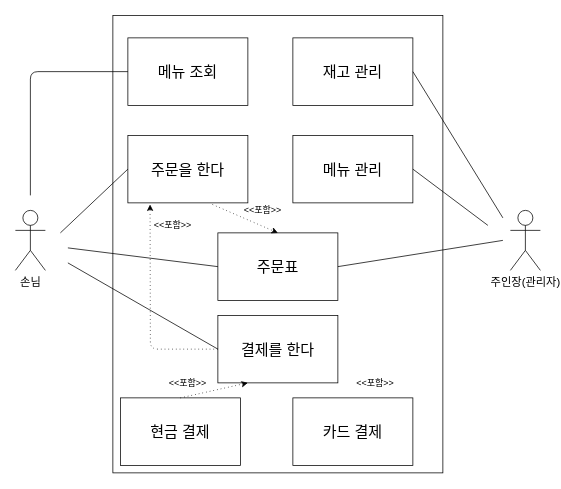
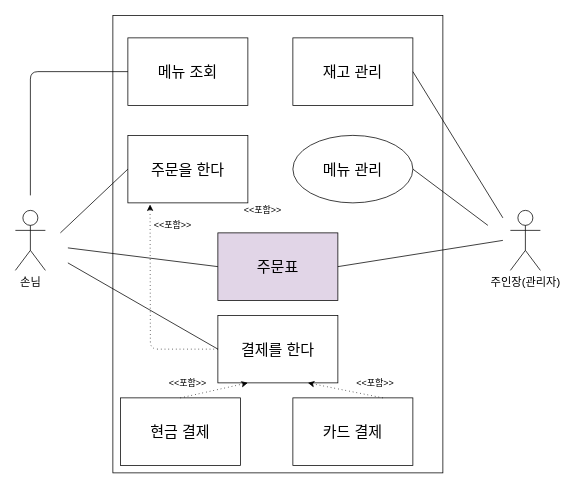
- <mxCell id="5" value="&lt;span style=&quot;font-size: 20px&quot;&gt;메뉴 관리&lt;/span&gt;" style="rounded=0;whiteSpace=wrap;html=1;flipH=0;flipV=1;" vertex="1" parent="1"><mxGeometry x="390" y="180" width="160" height="90" as="geometry" /></mxCell>
+ <mxCell id="5" value="&lt;span style=&quot;font-size: 20px&quot;&gt;메뉴 관리&lt;/span&gt;" style="ellipse;whiteSpace=wrap;html=1;flipH=0;flipV=1;" vertex="1" parent="1"><mxGeometry x="390" y="180" width="160" height="90" as="geometry" /></mxCell>
- <mxCell id="19" value="" style="endArrow=classic;html=1;entryX=0.5;entryY=0;entryDx=0;entryDy=0;exitX=0.705;exitY=1.024;exitDx=0;exitDy=0;exitPerimeter=0;dashed=1;dashPattern=1 4;" edge="1" parent="1" source="6" target="7"><mxGeometry width="50" height="50" relative="1" as="geometry"><mxPoint x="270" y="300" as="sourcePoint" /><mxPoint x="350" y="280" as="targetPoint" /></mxGeometry></mxCell>
- <mxCell id="7" value="&lt;span style=&quot;font-size: 20px&quot;&gt;주문표&lt;/span&gt;" style="rounded=0;whiteSpace=wrap;html=1;" vertex="1" parent="1"><mxGeometry x="290" y="310" width="160" height="90" as="geometry" /></mxCell>
+ <mxCell id="7" value="&lt;span style=&quot;font-size: 20px&quot;&gt;주문표&lt;/span&gt;" style="rounded=0;whiteSpace=wrap;html=1;fillColor=#e1d5e7;" vertex="1" parent="1"><mxGeometry x="290" y="310" width="160" height="90" as="geometry" /></mxCell>
+ <mxCell id="17" value="" style="endArrow=classic;html=1;entryX=0.75;entryY=1;entryDx=0;entryDy=0;exitX=0.75;exitY=0;exitDx=0;exitDy=0;dashed=1;dashPattern=1 4;" edge="1" parent="1" source="10" target="8"><mxGeometry width="50" height="50" relative="1" as="geometry"><mxPoint x="260" y="540" as="sourcePoint" /><mxPoint x="340" y="520" as="targetPoint" /></mxGeometry></mxCell>
